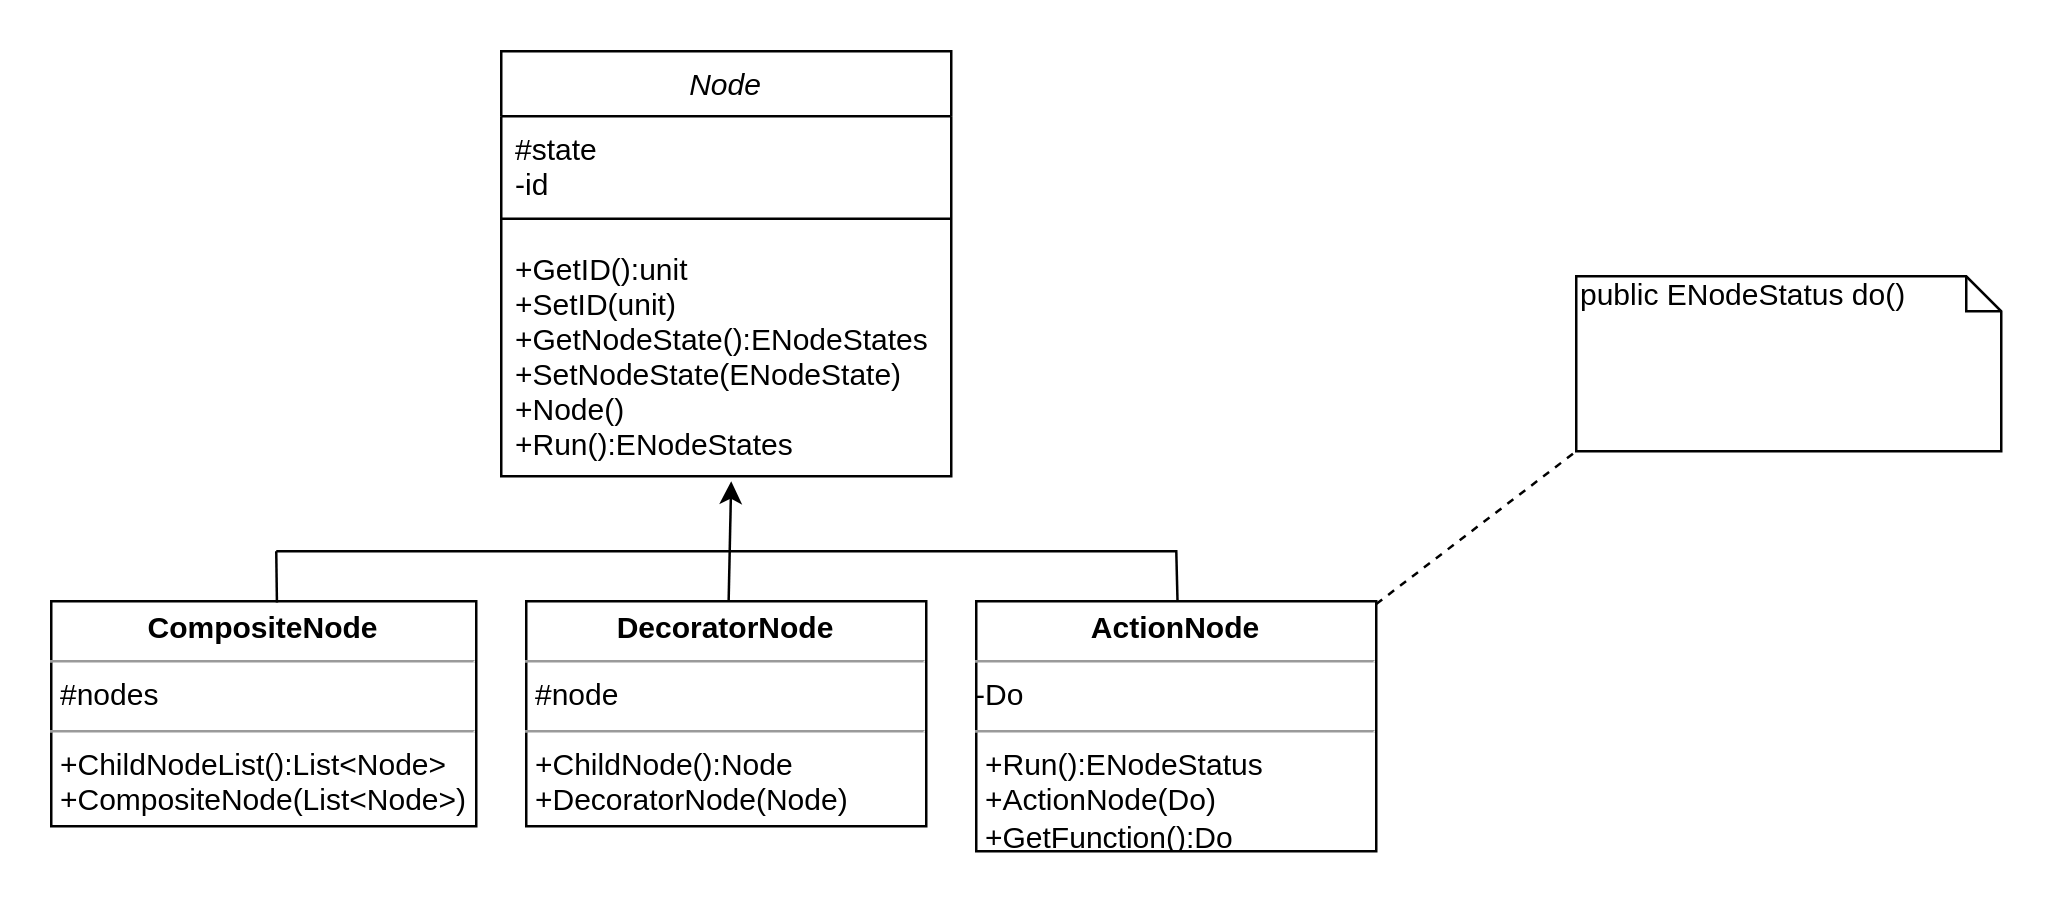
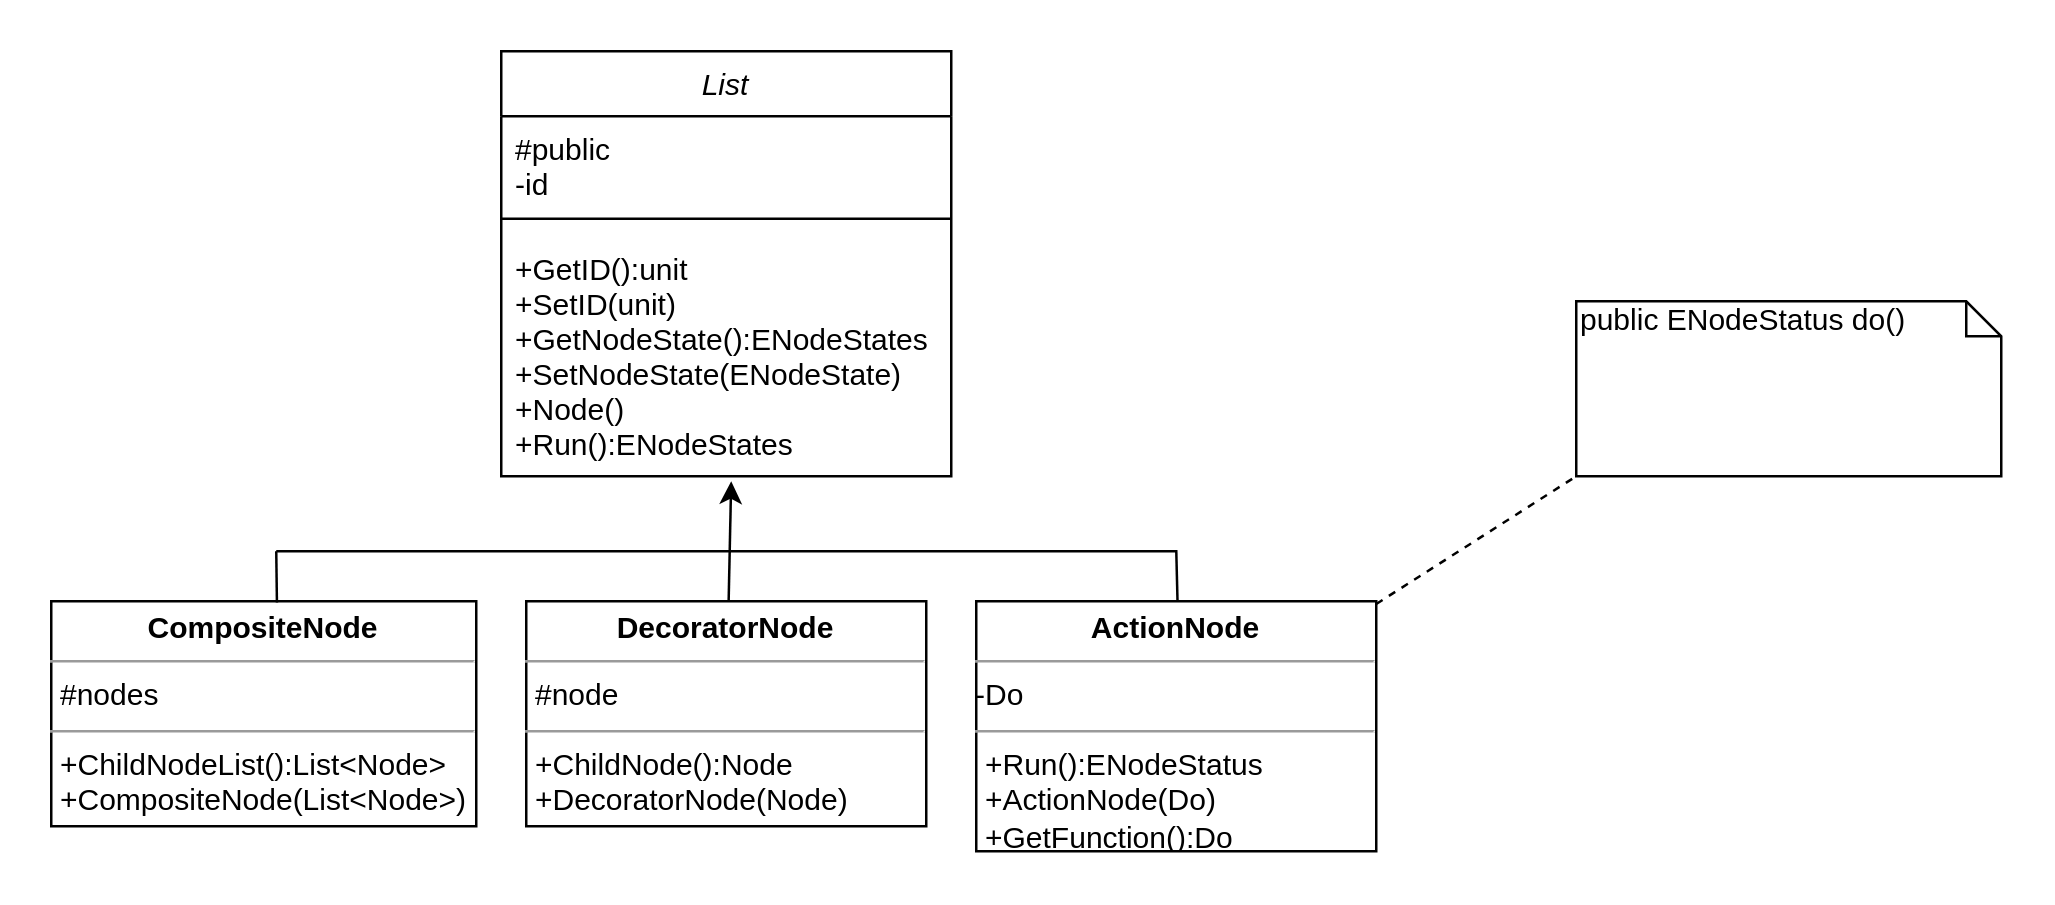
- <mxCell id="2" value="Node" style="swimlane;fontStyle=2;align=center;verticalAlign=top;childLayout=stackLayout;horizontal=1;startSize=26;horizontalStack=0;resizeParent=1;resizeParentMax=0;resizeLast=0;collapsible=1;marginBottom=0;" vertex="1" parent="1"><mxGeometry x="200" y="20" width="180" height="170" as="geometry" /></mxCell>
+ <mxCell id="2" value="List" style="swimlane;fontStyle=2;align=center;verticalAlign=top;childLayout=stackLayout;horizontal=1;startSize=26;horizontalStack=0;resizeParent=1;resizeParentMax=0;resizeLast=0;collapsible=1;marginBottom=0;" vertex="1" parent="1"><mxGeometry x="200" y="20" width="180" height="170" as="geometry" /></mxCell>
- <mxCell id="3" value="#state&#10;-id&#10;" style="text;strokeColor=none;fillColor=none;align=left;verticalAlign=top;spacingLeft=4;spacingRight=4;overflow=hidden;rotatable=0;points=[[0,0.5],[1,0.5]];portConstraint=eastwest;" vertex="1" parent="2"><mxGeometry y="26" width="180" height="34" as="geometry" /></mxCell>
+ <mxCell id="3" value="#public&#10;-id&#10;" style="text;strokeColor=none;fillColor=none;align=left;verticalAlign=top;spacingLeft=4;spacingRight=4;overflow=hidden;rotatable=0;points=[[0,0.5],[1,0.5]];portConstraint=eastwest;" vertex="1" parent="2"><mxGeometry y="26" width="180" height="34" as="geometry" /></mxCell>
- <mxCell id="9" value="public ENodeStatus do()" style="shape=note;whiteSpace=wrap;html=1;size=14;verticalAlign=top;align=left;spacingTop=-6;" vertex="1" parent="1"><mxGeometry x="630" y="110" width="170" height="70" as="geometry" /></mxCell>
+ <mxCell id="9" value="public ENodeStatus do()" style="shape=note;whiteSpace=wrap;html=1;size=14;verticalAlign=top;align=left;spacingTop=-6;" vertex="1" parent="1"><mxGeometry x="630" y="120" width="170" height="70" as="geometry" /></mxCell>
